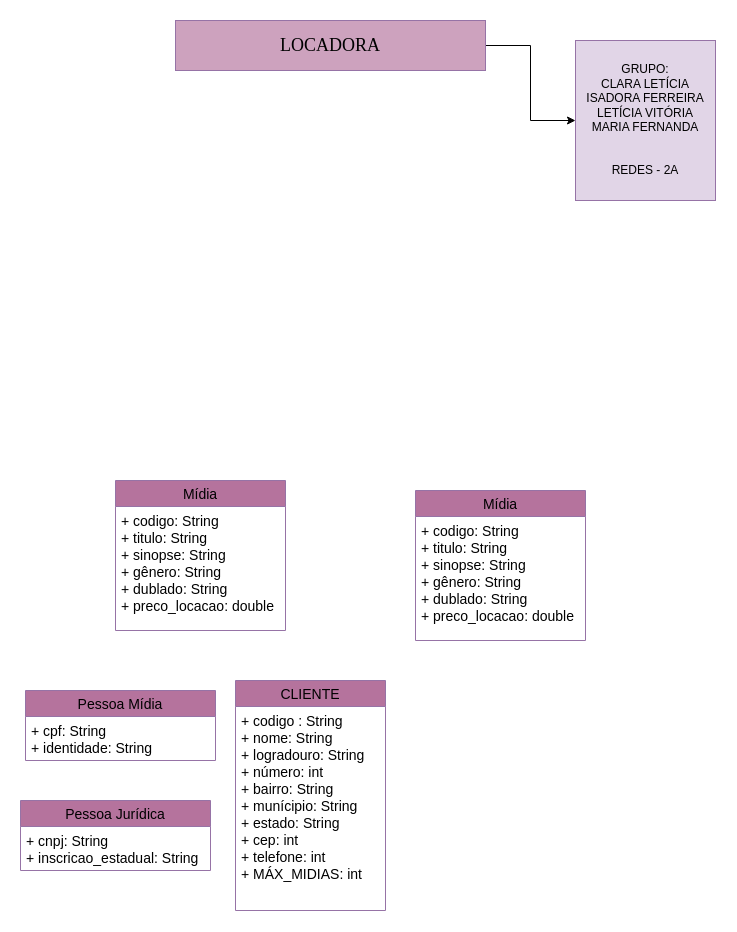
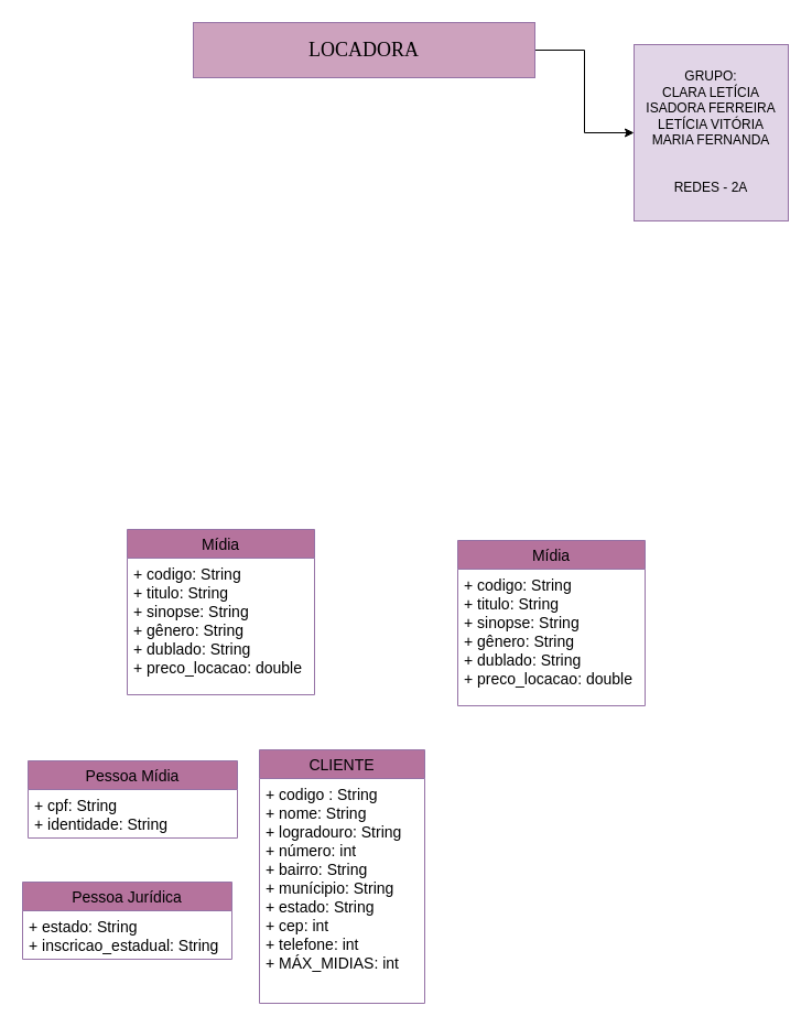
- <mxCell id="10" value="+ cnpj: String&#10;+ inscricao_estadual: String&#10;" style="text;strokeColor=none;fillColor=none;align=left;verticalAlign=top;spacingLeft=4;spacingRight=4;overflow=hidden;rotatable=0;points=[[0,0.5],[1,0.5]];portConstraint=eastwest;fontSize=14;" vertex="1" parent="9"><mxGeometry y="26" width="190" height="44" as="geometry" /></mxCell>
+ <mxCell id="10" value="+ estado: String&#10;+ inscricao_estadual: String&#10;" style="text;strokeColor=none;fillColor=none;align=left;verticalAlign=top;spacingLeft=4;spacingRight=4;overflow=hidden;rotatable=0;points=[[0,0.5],[1,0.5]];portConstraint=eastwest;fontSize=14;" vertex="1" parent="9"><mxGeometry y="26" width="190" height="44" as="geometry" /></mxCell>
